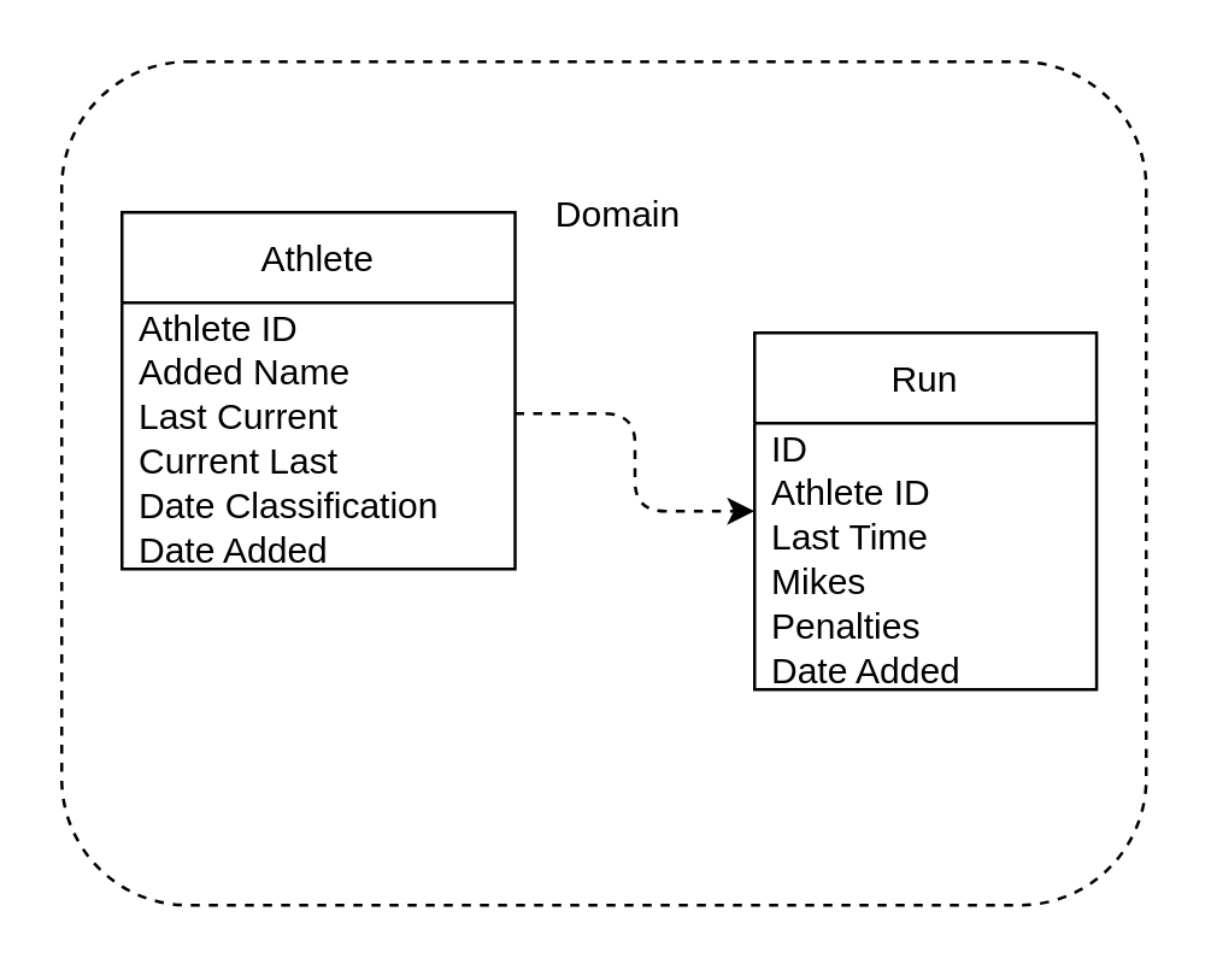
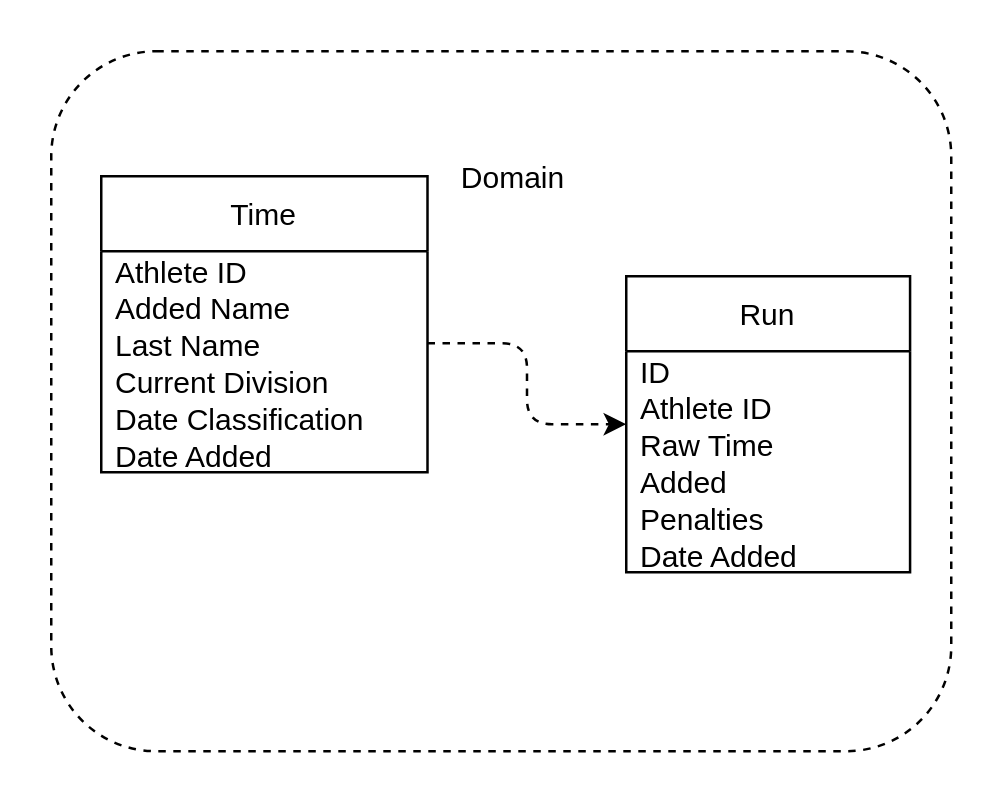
- <mxCell id="4" value="Athlete" style="swimlane;fontStyle=0;childLayout=stackLayout;horizontal=1;startSize=30;horizontalStack=0;resizeParent=1;resizeParentMax=0;resizeLast=0;collapsible=1;marginBottom=0;" parent="2" vertex="1"><mxGeometry x="20" y="50" width="130.5" height="118.421" as="geometry" /></mxCell>
+ <mxCell id="4" value="Time" style="swimlane;fontStyle=0;childLayout=stackLayout;horizontal=1;startSize=30;horizontalStack=0;resizeParent=1;resizeParentMax=0;resizeLast=0;collapsible=1;marginBottom=0;" parent="2" vertex="1"><mxGeometry x="20" y="50" width="130.5" height="118.421" as="geometry" /></mxCell>
- <mxCell id="7" value="Last Current" style="text;strokeColor=none;fillColor=none;align=left;verticalAlign=middle;spacingLeft=4;spacingRight=4;overflow=hidden;points=[[0,0.5],[1,0.5]];portConstraint=eastwest;rotatable=0;" vertex="1" parent="4"><mxGeometry y="59.474" width="130.5" height="14.737" as="geometry" /></mxCell>
+ <mxCell id="7" value="Last Name" style="text;strokeColor=none;fillColor=none;align=left;verticalAlign=middle;spacingLeft=4;spacingRight=4;overflow=hidden;points=[[0,0.5],[1,0.5]];portConstraint=eastwest;rotatable=0;" vertex="1" parent="4"><mxGeometry y="59.474" width="130.5" height="14.737" as="geometry" /></mxCell>
- <mxCell id="8" value="Current Last" style="text;strokeColor=none;fillColor=none;align=left;verticalAlign=middle;spacingLeft=4;spacingRight=4;overflow=hidden;points=[[0,0.5],[1,0.5]];portConstraint=eastwest;rotatable=0;" parent="4" vertex="1"><mxGeometry y="74.211" width="130.5" height="14.737" as="geometry" /></mxCell>
+ <mxCell id="8" value="Current Division" style="text;strokeColor=none;fillColor=none;align=left;verticalAlign=middle;spacingLeft=4;spacingRight=4;overflow=hidden;points=[[0,0.5],[1,0.5]];portConstraint=eastwest;rotatable=0;" parent="4" vertex="1"><mxGeometry y="74.211" width="130.5" height="14.737" as="geometry" /></mxCell>
- <mxCell id="14" value="Last Time" style="text;strokeColor=none;fillColor=none;align=left;verticalAlign=middle;spacingLeft=4;spacingRight=4;overflow=hidden;points=[[0,0.5],[1,0.5]];portConstraint=eastwest;rotatable=0;" parent="11" vertex="1"><mxGeometry y="59.474" width="113.53" height="14.737" as="geometry" /></mxCell>
+ <mxCell id="14" value="Raw Time" style="text;strokeColor=none;fillColor=none;align=left;verticalAlign=middle;spacingLeft=4;spacingRight=4;overflow=hidden;points=[[0,0.5],[1,0.5]];portConstraint=eastwest;rotatable=0;" parent="11" vertex="1"><mxGeometry y="59.474" width="113.53" height="14.737" as="geometry" /></mxCell>
- <mxCell id="15" value="Mikes" style="text;strokeColor=none;fillColor=none;align=left;verticalAlign=middle;spacingLeft=4;spacingRight=4;overflow=hidden;points=[[0,0.5],[1,0.5]];portConstraint=eastwest;rotatable=0;" parent="11" vertex="1"><mxGeometry y="74.211" width="113.53" height="14.737" as="geometry" /></mxCell>
+ <mxCell id="15" value="Added" style="text;strokeColor=none;fillColor=none;align=left;verticalAlign=middle;spacingLeft=4;spacingRight=4;overflow=hidden;points=[[0,0.5],[1,0.5]];portConstraint=eastwest;rotatable=0;" parent="11" vertex="1"><mxGeometry y="74.211" width="113.53" height="14.737" as="geometry" /></mxCell>
